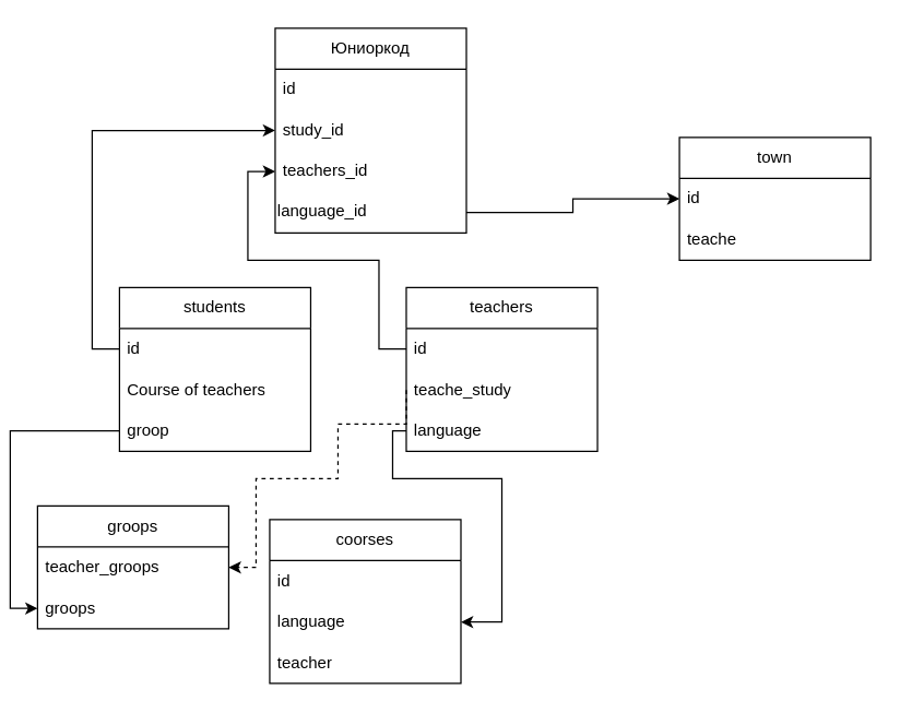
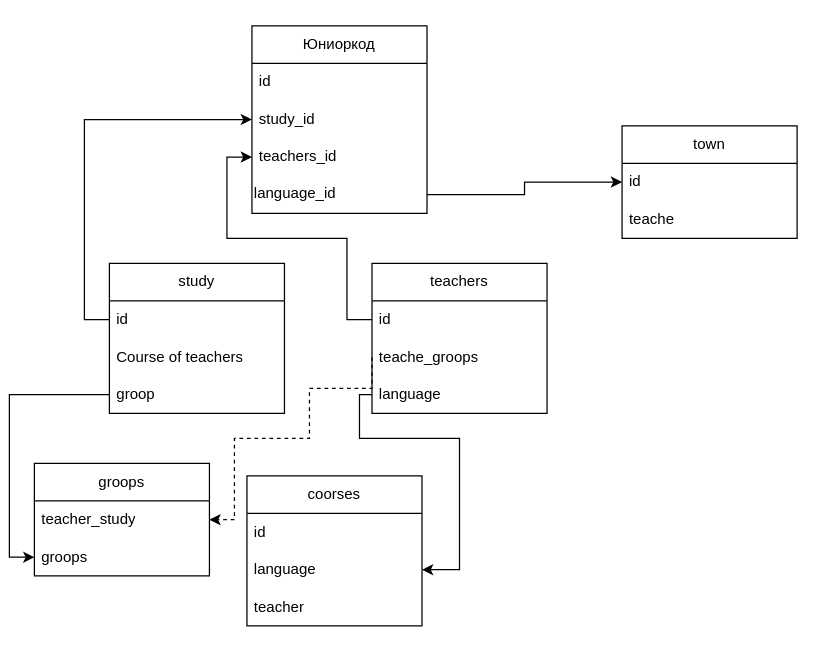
- <mxCell id="7" value="students" style="swimlane;fontStyle=0;childLayout=stackLayout;horizontal=1;startSize=30;horizontalStack=0;resizeParent=1;resizeParentMax=0;resizeLast=0;collapsible=1;marginBottom=0;whiteSpace=wrap;html=1;" parent="1" vertex="1"><mxGeometry x="80" y="210" width="140" height="120" as="geometry" /></mxCell>
+ <mxCell id="7" value="study" style="swimlane;fontStyle=0;childLayout=stackLayout;horizontal=1;startSize=30;horizontalStack=0;resizeParent=1;resizeParentMax=0;resizeLast=0;collapsible=1;marginBottom=0;whiteSpace=wrap;html=1;" parent="1" vertex="1"><mxGeometry x="80" y="210" width="140" height="120" as="geometry" /></mxCell>
- <mxCell id="13" value="teache_&lt;span style=&quot;background-color: initial;&quot;&gt;study&lt;/span&gt;" style="text;strokeColor=none;fillColor=none;align=left;verticalAlign=middle;spacingLeft=4;spacingRight=4;overflow=hidden;points=[[0,0.5],[1,0.5]];portConstraint=eastwest;rotatable=0;whiteSpace=wrap;html=1;" parent="11" vertex="1"><mxGeometry y="60" width="140" height="30" as="geometry" /></mxCell>
+ <mxCell id="13" value="teache_&lt;span style=&quot;background-color: initial;&quot;&gt;groops&lt;/span&gt;" style="text;strokeColor=none;fillColor=none;align=left;verticalAlign=middle;spacingLeft=4;spacingRight=4;overflow=hidden;points=[[0,0.5],[1,0.5]];portConstraint=eastwest;rotatable=0;whiteSpace=wrap;html=1;" parent="11" vertex="1"><mxGeometry y="60" width="140" height="30" as="geometry" /></mxCell>
- <mxCell id="27" value="teacher_groops" style="text;strokeColor=none;fillColor=none;align=left;verticalAlign=middle;spacingLeft=4;spacingRight=4;overflow=hidden;points=[[0,0.5],[1,0.5]];portConstraint=eastwest;rotatable=0;whiteSpace=wrap;html=1;" parent="26" vertex="1"><mxGeometry y="30" width="140" height="30" as="geometry" /></mxCell>
+ <mxCell id="27" value="teacher_study" style="text;strokeColor=none;fillColor=none;align=left;verticalAlign=middle;spacingLeft=4;spacingRight=4;overflow=hidden;points=[[0,0.5],[1,0.5]];portConstraint=eastwest;rotatable=0;whiteSpace=wrap;html=1;" parent="26" vertex="1"><mxGeometry y="30" width="140" height="30" as="geometry" /></mxCell>
